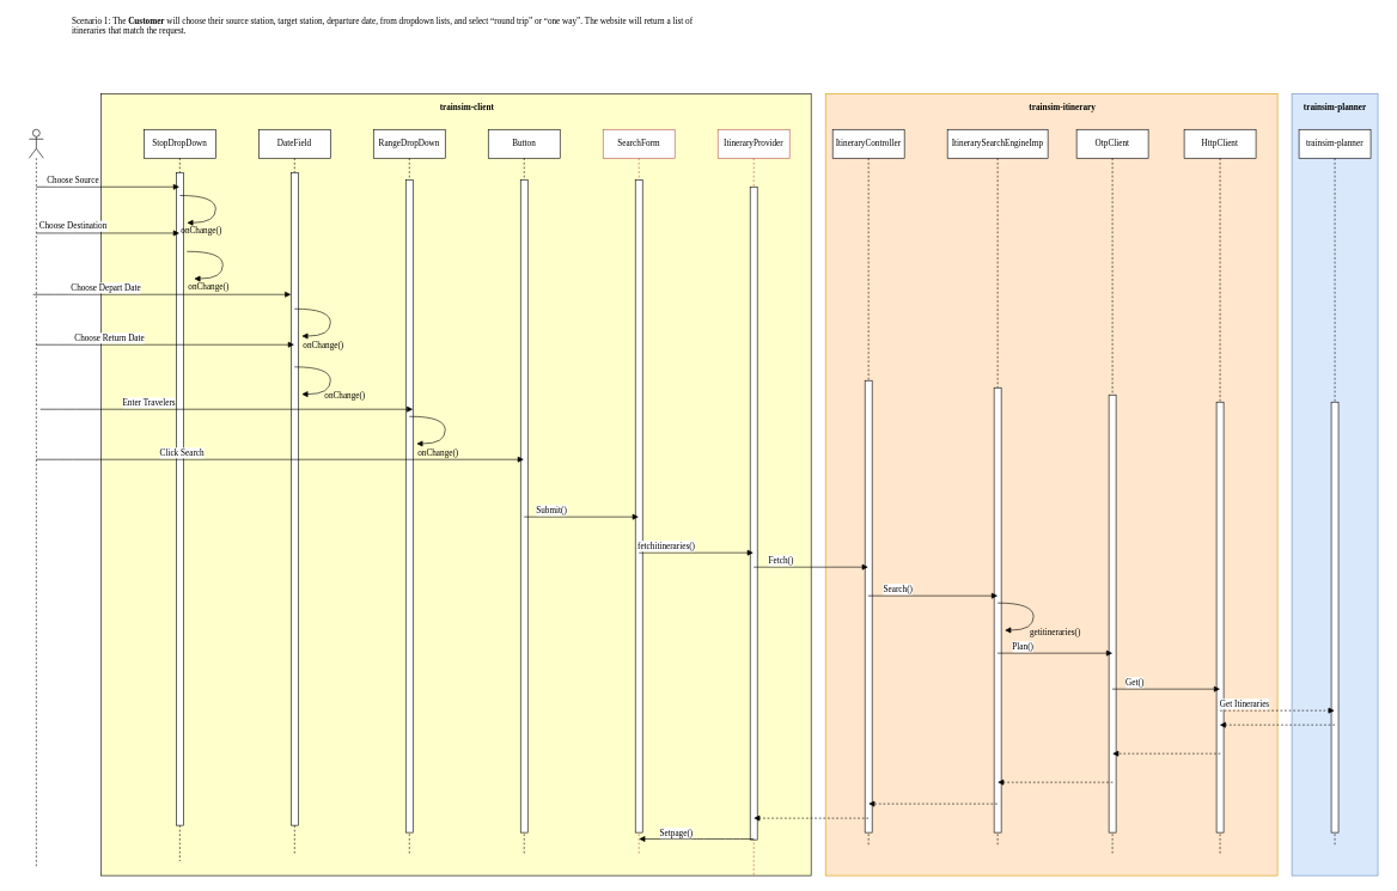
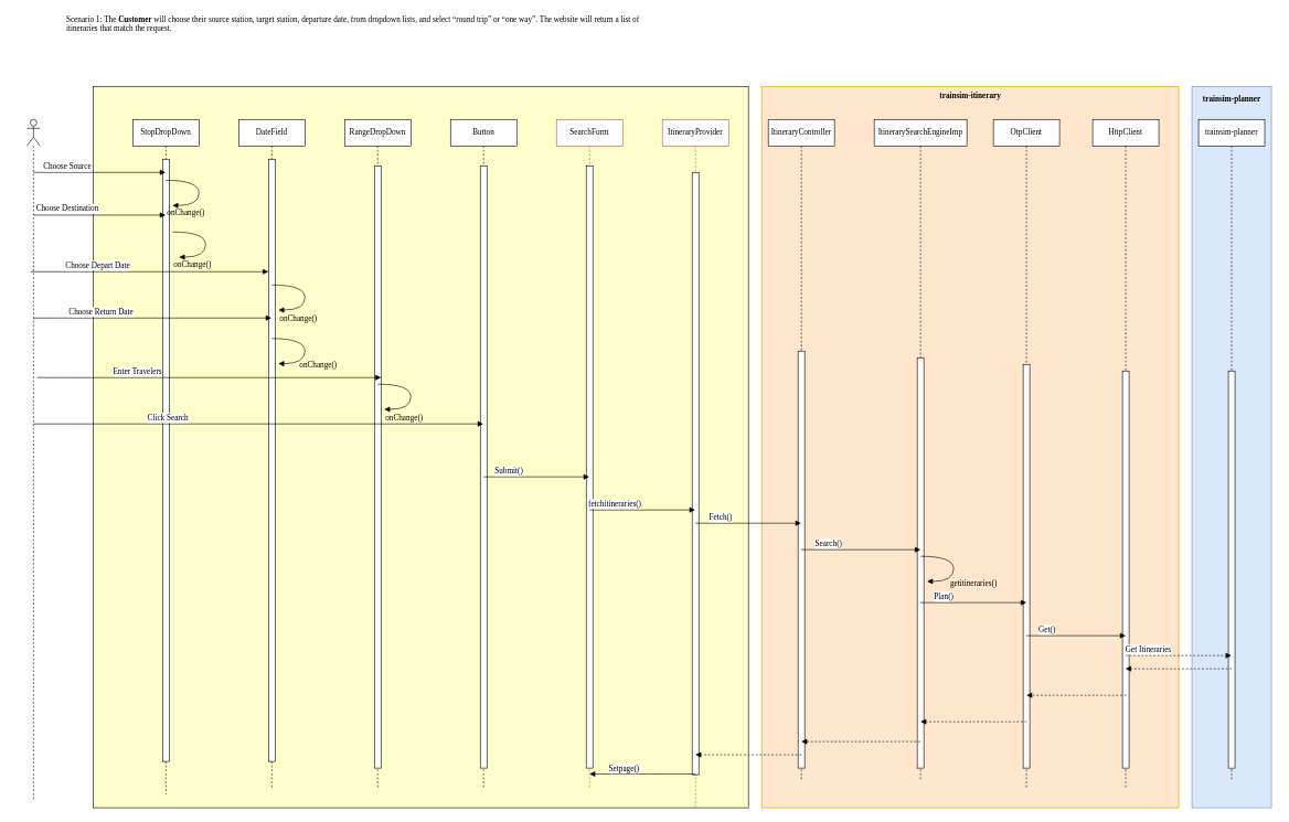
- <mxCell id="31" value="&lt;b style=&quot;font-size: 12px;&quot;&gt;trainsim-client&lt;/b&gt;" style="text;html=1;align=center;verticalAlign=middle;resizable=0;points=[];autosize=1;fontFamily=Verdana;fontSize=12;" parent="1" vertex="1"><mxGeometry x="595" y="140" width="110" height="20" as="geometry" /></mxCell>
- <mxCell id="33" value="&lt;b style=&quot;font-size: 12px;&quot;&gt;trainsim-itinerary&lt;/b&gt;" style="text;html=1;align=center;verticalAlign=middle;resizable=0;points=[];autosize=1;fontFamily=Verdana;fontSize=12;" parent="1" vertex="1"><mxGeometry x="1410" y="140" width="140" height="20" as="geometry" /></mxCell>
+ <mxCell id="33" value="&lt;b style=&quot;font-size: 12px;&quot;&gt;trainsim-itinerary&lt;/b&gt;" style="text;html=1;align=center;verticalAlign=middle;resizable=0;points=[];autosize=1;fontFamily=Verdana;fontSize=12;" parent="1" vertex="1"><mxGeometry x="1395" y="135" width="140" height="20" as="geometry" /></mxCell>
